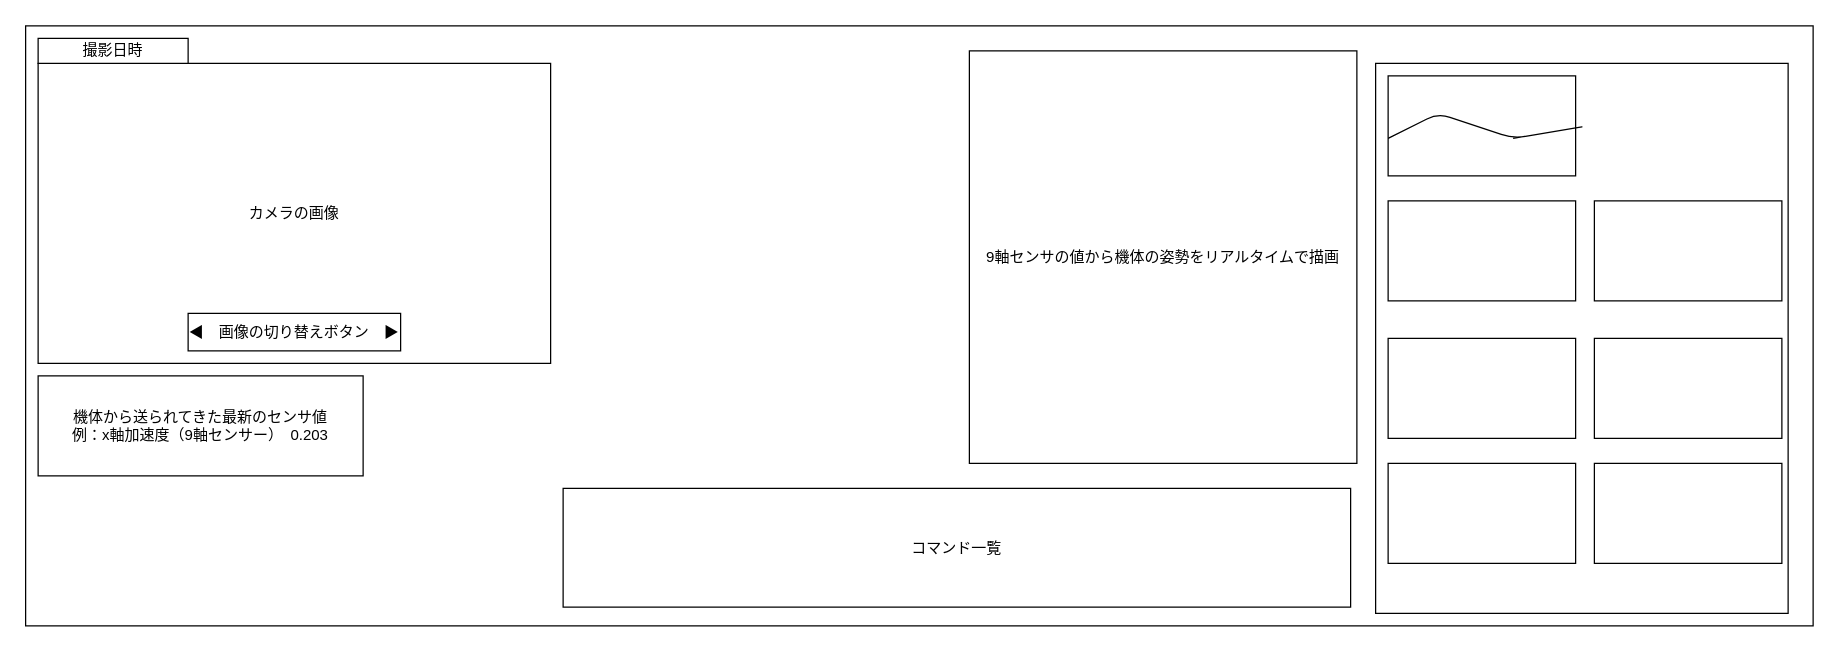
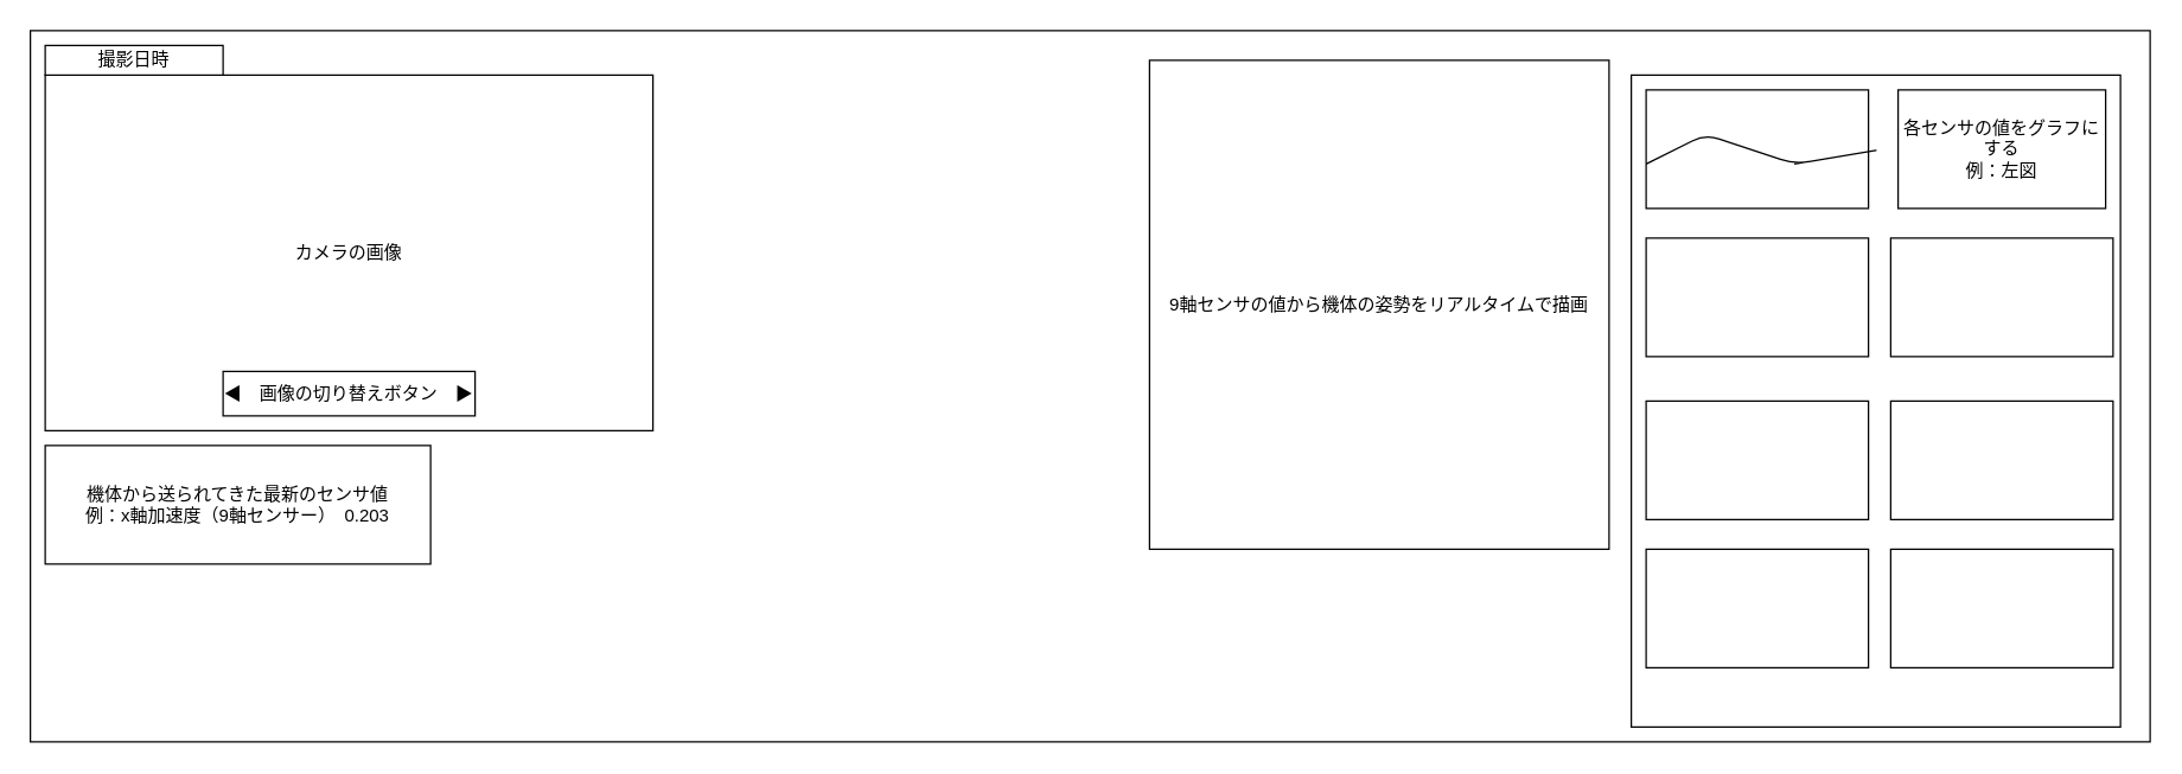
+ <mxCell id="8" value="各センサの値をグラフにする&lt;br&gt;例：左図" style="rounded=0;whiteSpace=wrap;html=1;" parent="1" vertex="1"><mxGeometry x="1280" y="60" width="140" height="80" as="geometry" /></mxCell>
- <mxCell id="18" value="コマンド一覧" style="rounded=0;whiteSpace=wrap;html=1;" vertex="1" parent="1"><mxGeometry x="450" y="390" width="630" height="95" as="geometry" /></mxCell>
